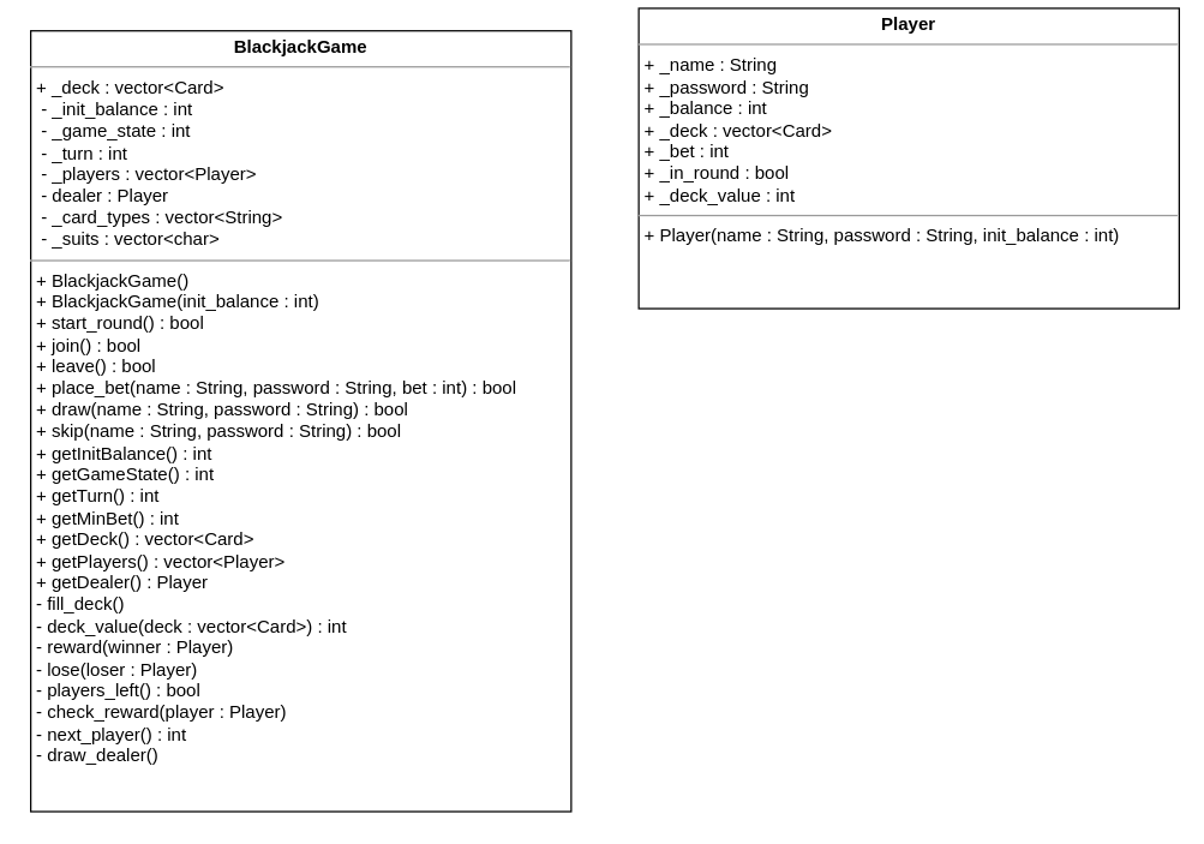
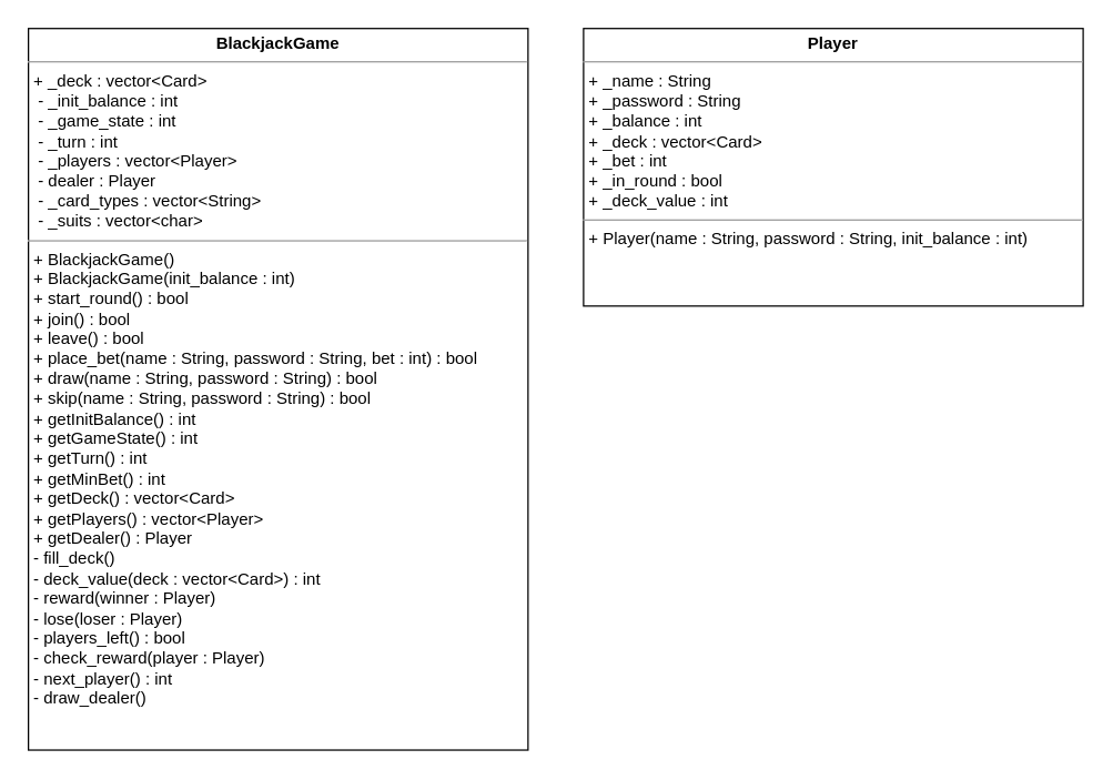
- <mxCell id="3" value="&lt;p style=&quot;margin:0px;margin-top:4px;text-align:center;&quot;&gt;&lt;b&gt;Player&lt;/b&gt;&lt;/p&gt;&lt;hr size=&quot;1&quot;&gt;&lt;p style=&quot;margin:0px;margin-left:4px;&quot;&gt;+ _name : String&lt;br&gt;&lt;/p&gt;&lt;p style=&quot;margin:0px;margin-left:4px;&quot;&gt;+ _password : String&lt;/p&gt;&lt;p style=&quot;margin:0px;margin-left:4px;&quot;&gt;+ _balance : int&lt;/p&gt;&lt;p style=&quot;margin:0px;margin-left:4px;&quot;&gt;+ _deck : vector&amp;lt;Card&amp;gt;&lt;/p&gt;&lt;p style=&quot;margin:0px;margin-left:4px;&quot;&gt;+ _bet : int&lt;/p&gt;&lt;p style=&quot;margin:0px;margin-left:4px;&quot;&gt;+ _in_round : bool&lt;/p&gt;&lt;p style=&quot;margin:0px;margin-left:4px;&quot;&gt;+ _deck_value : int&lt;/p&gt;&lt;hr size=&quot;1&quot;&gt;&lt;p style=&quot;margin:0px;margin-left:4px;&quot;&gt;+ Player(name : String, password : String, init_balance : int)&lt;/p&gt;&lt;p style=&quot;margin:0px;margin-left:4px;&quot;&gt;&lt;br&gt;&lt;/p&gt;&lt;p style=&quot;margin:0px;margin-left:4px;&quot;&gt;&lt;br&gt;&lt;/p&gt;&lt;p style=&quot;margin:0px;margin-left:4px;&quot;&gt;&lt;br&gt;&lt;/p&gt;&lt;p style=&quot;margin:0px;margin-left:4px;&quot;&gt;&lt;br&gt;&lt;/p&gt;" style="verticalAlign=top;align=left;overflow=fill;fontSize=12;fontFamily=Helvetica;html=1;whiteSpace=wrap;" vertex="1" parent="1"><mxGeometry x="425" y="5" width="360" height="200" as="geometry" /></mxCell>
+ <mxCell id="3" value="&lt;p style=&quot;margin:0px;margin-top:4px;text-align:center;&quot;&gt;&lt;b&gt;Player&lt;/b&gt;&lt;/p&gt;&lt;hr size=&quot;1&quot;&gt;&lt;p style=&quot;margin:0px;margin-left:4px;&quot;&gt;+ _name : String&lt;br&gt;&lt;/p&gt;&lt;p style=&quot;margin:0px;margin-left:4px;&quot;&gt;+ _password : String&lt;/p&gt;&lt;p style=&quot;margin:0px;margin-left:4px;&quot;&gt;+ _balance : int&lt;/p&gt;&lt;p style=&quot;margin:0px;margin-left:4px;&quot;&gt;+ _deck : vector&amp;lt;Card&amp;gt;&lt;/p&gt;&lt;p style=&quot;margin:0px;margin-left:4px;&quot;&gt;+ _bet : int&lt;/p&gt;&lt;p style=&quot;margin:0px;margin-left:4px;&quot;&gt;+ _in_round : bool&lt;/p&gt;&lt;p style=&quot;margin:0px;margin-left:4px;&quot;&gt;+ _deck_value : int&lt;/p&gt;&lt;hr size=&quot;1&quot;&gt;&lt;p style=&quot;margin:0px;margin-left:4px;&quot;&gt;+ Player(name : String, password : String, init_balance : int)&lt;/p&gt;&lt;p style=&quot;margin:0px;margin-left:4px;&quot;&gt;&lt;br&gt;&lt;/p&gt;&lt;p style=&quot;margin:0px;margin-left:4px;&quot;&gt;&lt;br&gt;&lt;/p&gt;&lt;p style=&quot;margin:0px;margin-left:4px;&quot;&gt;&lt;br&gt;&lt;/p&gt;&lt;p style=&quot;margin:0px;margin-left:4px;&quot;&gt;&lt;br&gt;&lt;/p&gt;" style="verticalAlign=top;align=left;overflow=fill;fontSize=12;fontFamily=Helvetica;html=1;whiteSpace=wrap;" vertex="1" parent="1"><mxGeometry x="420" y="20" width="360" height="200" as="geometry" /></mxCell>
